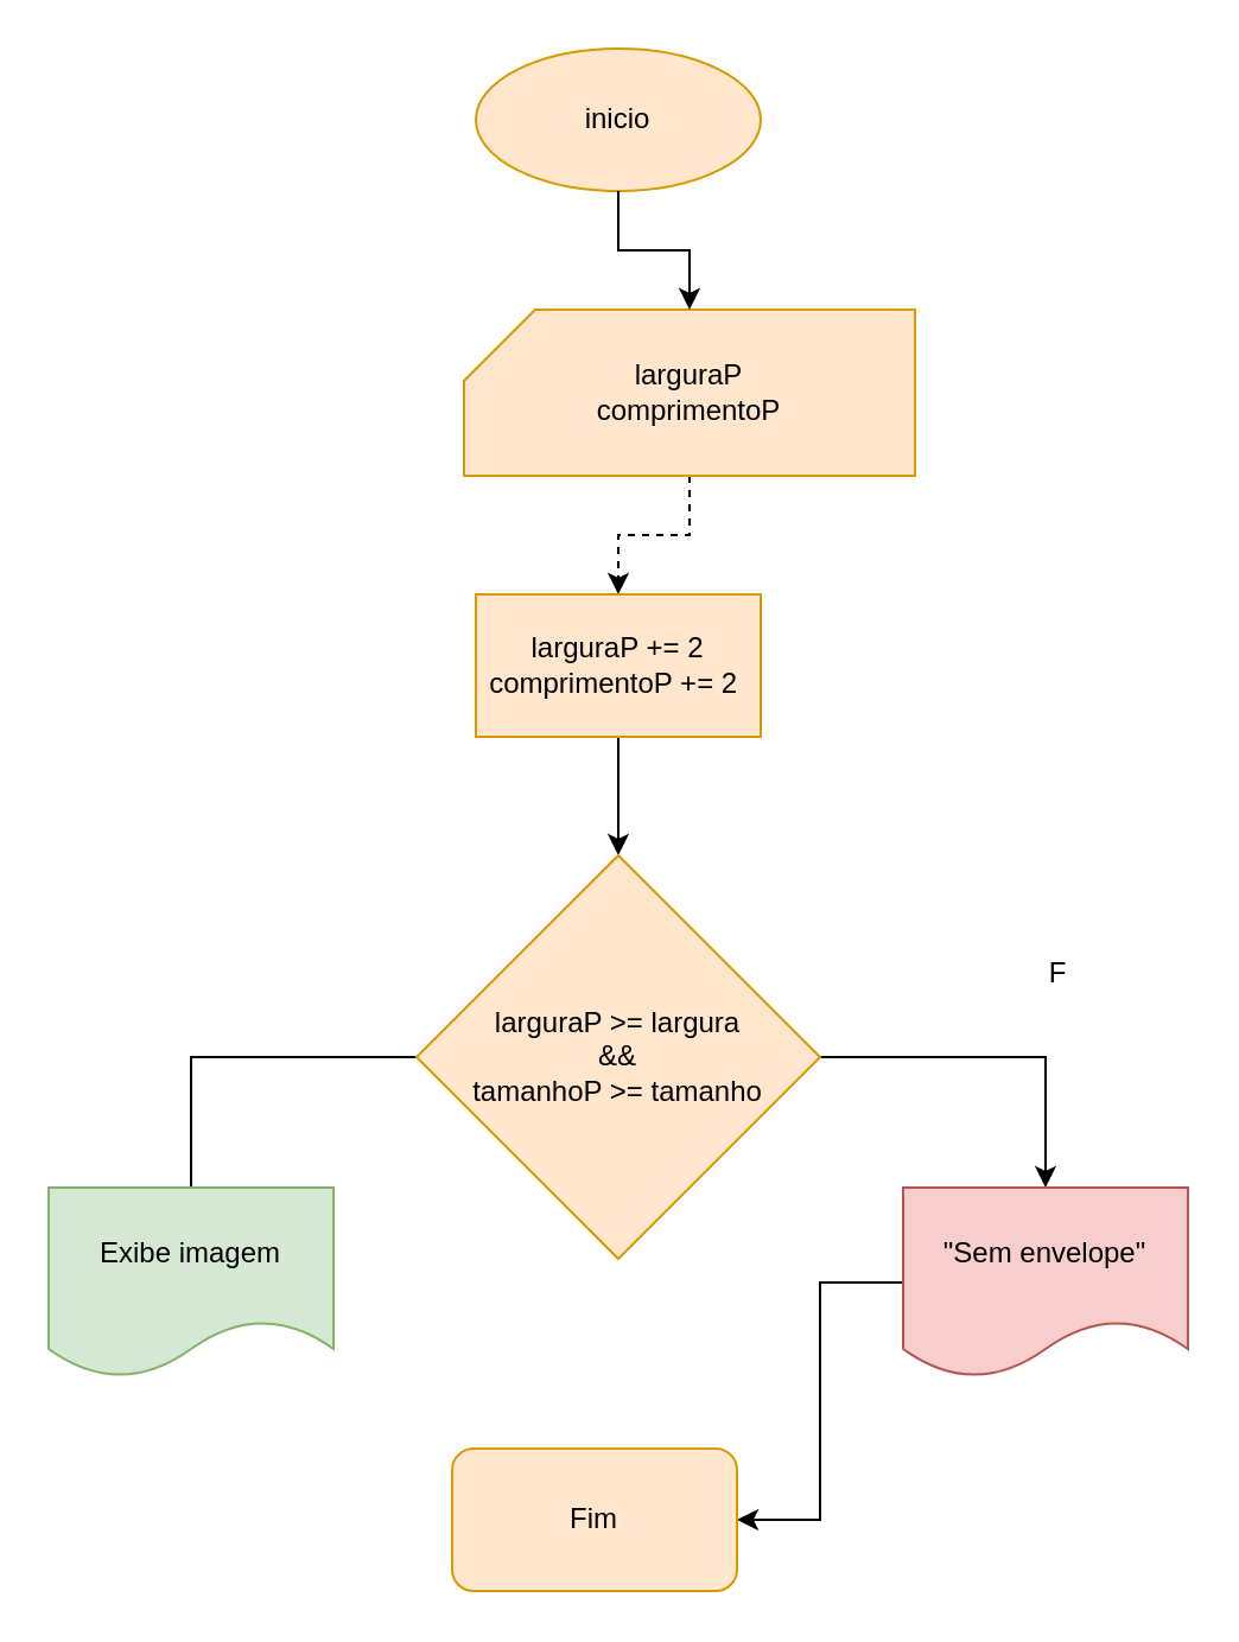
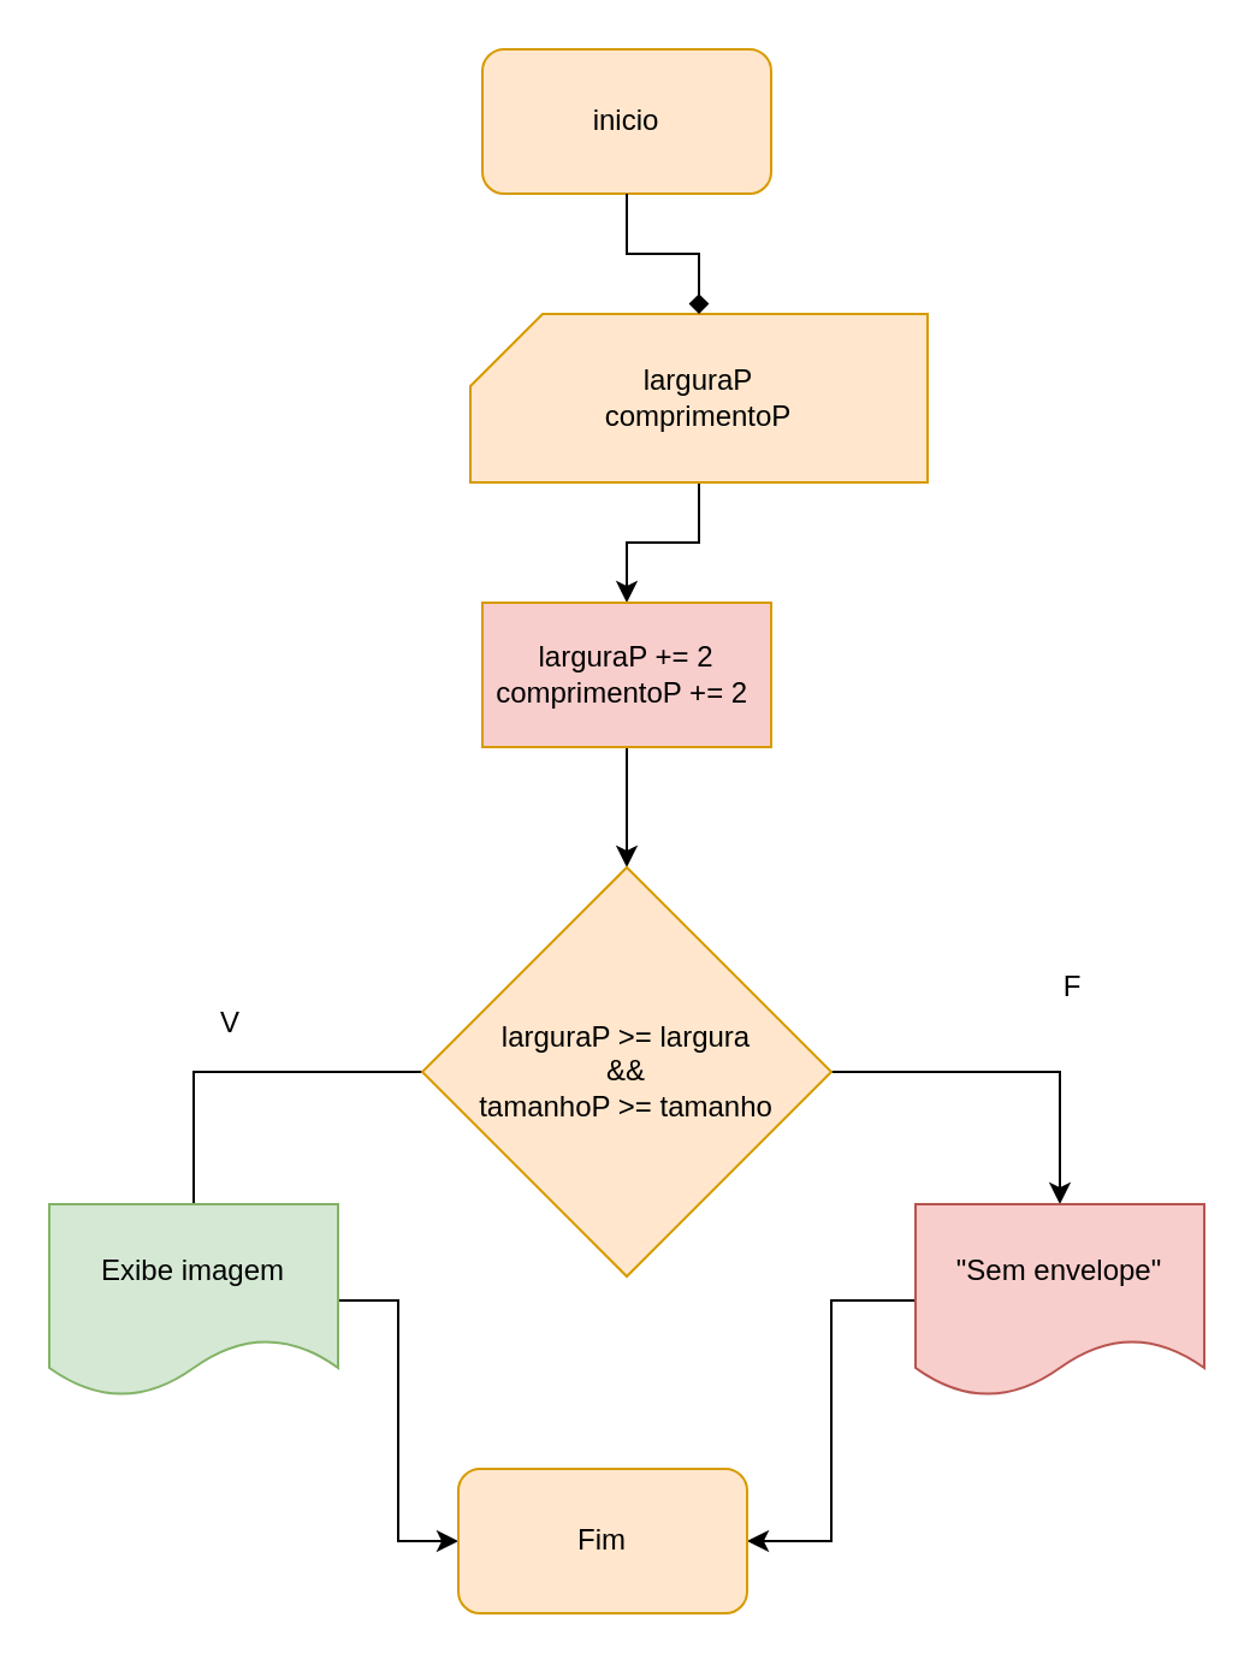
- <mxCell id="2" value="inicio" style="ellipse;whiteSpace=wrap;html=1;fillColor=#ffe6cc;strokeColor=#d79b00;" vertex="1" parent="1"><mxGeometry x="200" y="20" width="120" height="60" as="geometry" /></mxCell>
+ <mxCell id="2" value="inicio" style="rounded=1;whiteSpace=wrap;html=1;fillColor=#ffe6cc;strokeColor=#d79b00;" vertex="1" parent="1"><mxGeometry x="200" y="20" width="120" height="60" as="geometry" /></mxCell>
- <mxCell id="5" style="edgeStyle=orthogonalEdgeStyle;rounded=0;orthogonalLoop=1;jettySize=auto;html=1;entryX=0.5;entryY=0;entryDx=0;entryDy=0;entryPerimeter=0;" edge="1" parent="1" source="2" target="4"><mxGeometry relative="1" as="geometry" /></mxCell>
+ <mxCell id="5" style="edgeStyle=orthogonalEdgeStyle;rounded=0;orthogonalLoop=1;jettySize=auto;html=1;entryX=0.5;entryY=0;entryDx=0;entryDy=0;entryPerimeter=0;endArrow=diamond;" edge="1" parent="1" source="2" target="4"><mxGeometry relative="1" as="geometry" /></mxCell>
- <mxCell id="3" style="edgeStyle=orthogonalEdgeStyle;rounded=0;orthogonalLoop=1;jettySize=auto;html=1;entryX=0.5;entryY=0;entryDx=0;entryDy=0;dashed=1;" edge="1" parent="1" source="4" target="7"><mxGeometry relative="1" as="geometry" /></mxCell>
+ <mxCell id="3" style="edgeStyle=orthogonalEdgeStyle;rounded=0;orthogonalLoop=1;jettySize=auto;html=1;entryX=0.5;entryY=0;entryDx=0;entryDy=0;" edge="1" parent="1" source="4" target="7"><mxGeometry relative="1" as="geometry" /></mxCell>
- <mxCell id="7" value="larguraP += 2&lt;br&gt;comprimentoP += 2&amp;nbsp;" style="rounded=0;whiteSpace=wrap;html=1;fillColor=#ffe6cc;strokeColor=#d79b00;" vertex="1" parent="1"><mxGeometry x="200" y="250" width="120" height="60" as="geometry" /></mxCell>
+ <mxCell id="7" value="larguraP += 2&lt;br&gt;comprimentoP += 2&amp;nbsp;" style="rounded=0;whiteSpace=wrap;html=1;fillColor=#f8cecc;strokeColor=#d79b00;" vertex="1" parent="1"><mxGeometry x="200" y="250" width="120" height="60" as="geometry" /></mxCell>
+ <mxCell id="13" value="V" style="text;html=1;align=center;verticalAlign=middle;resizable=0;points=[];autosize=1;strokeColor=none;fillColor=none;" vertex="1" parent="1"><mxGeometry x="80" y="410" width="30" height="30" as="geometry" /></mxCell>
+ <mxCell id="11" style="edgeStyle=orthogonalEdgeStyle;rounded=0;orthogonalLoop=1;jettySize=auto;html=1;entryX=0;entryY=0.5;entryDx=0;entryDy=0;" edge="1" parent="1" source="12" target="17"><mxGeometry relative="1" as="geometry" /></mxCell>
